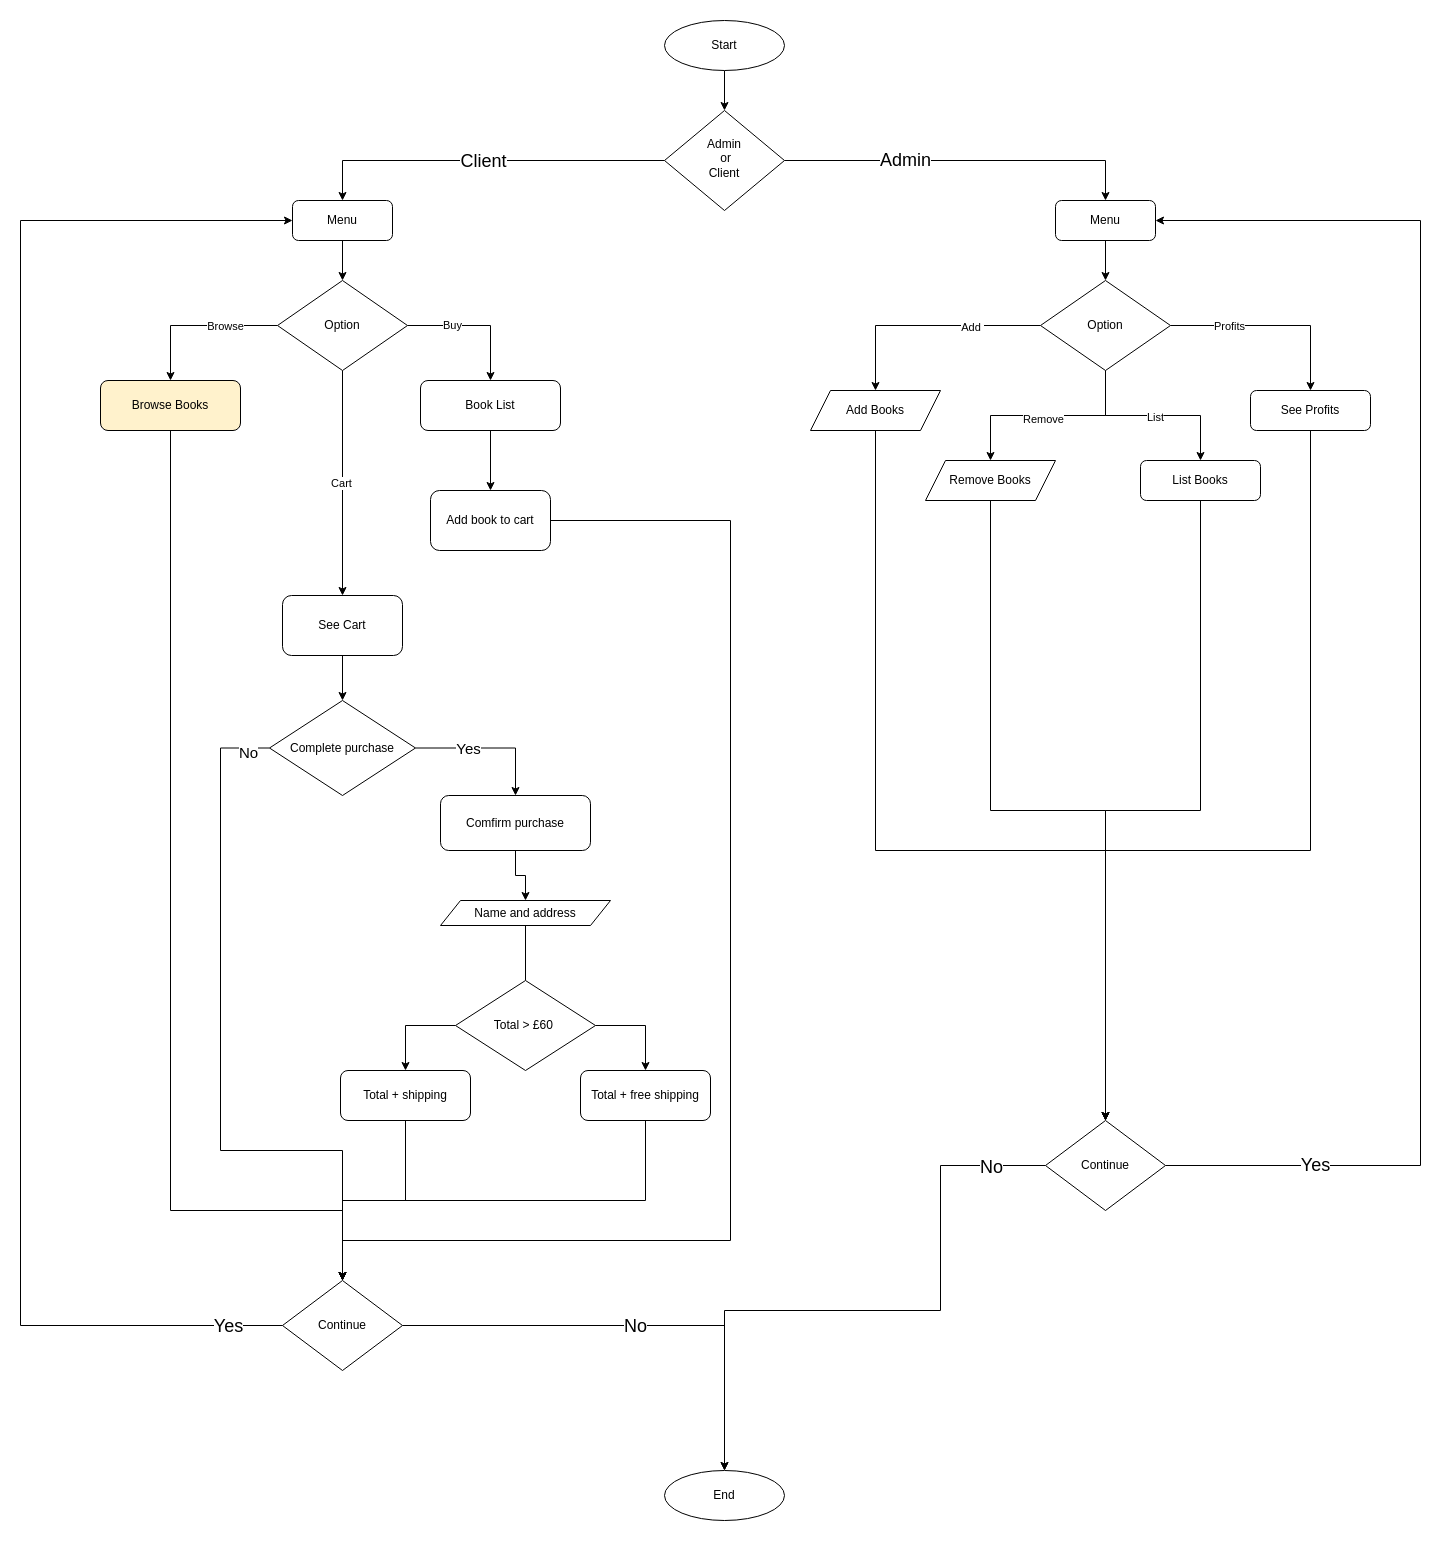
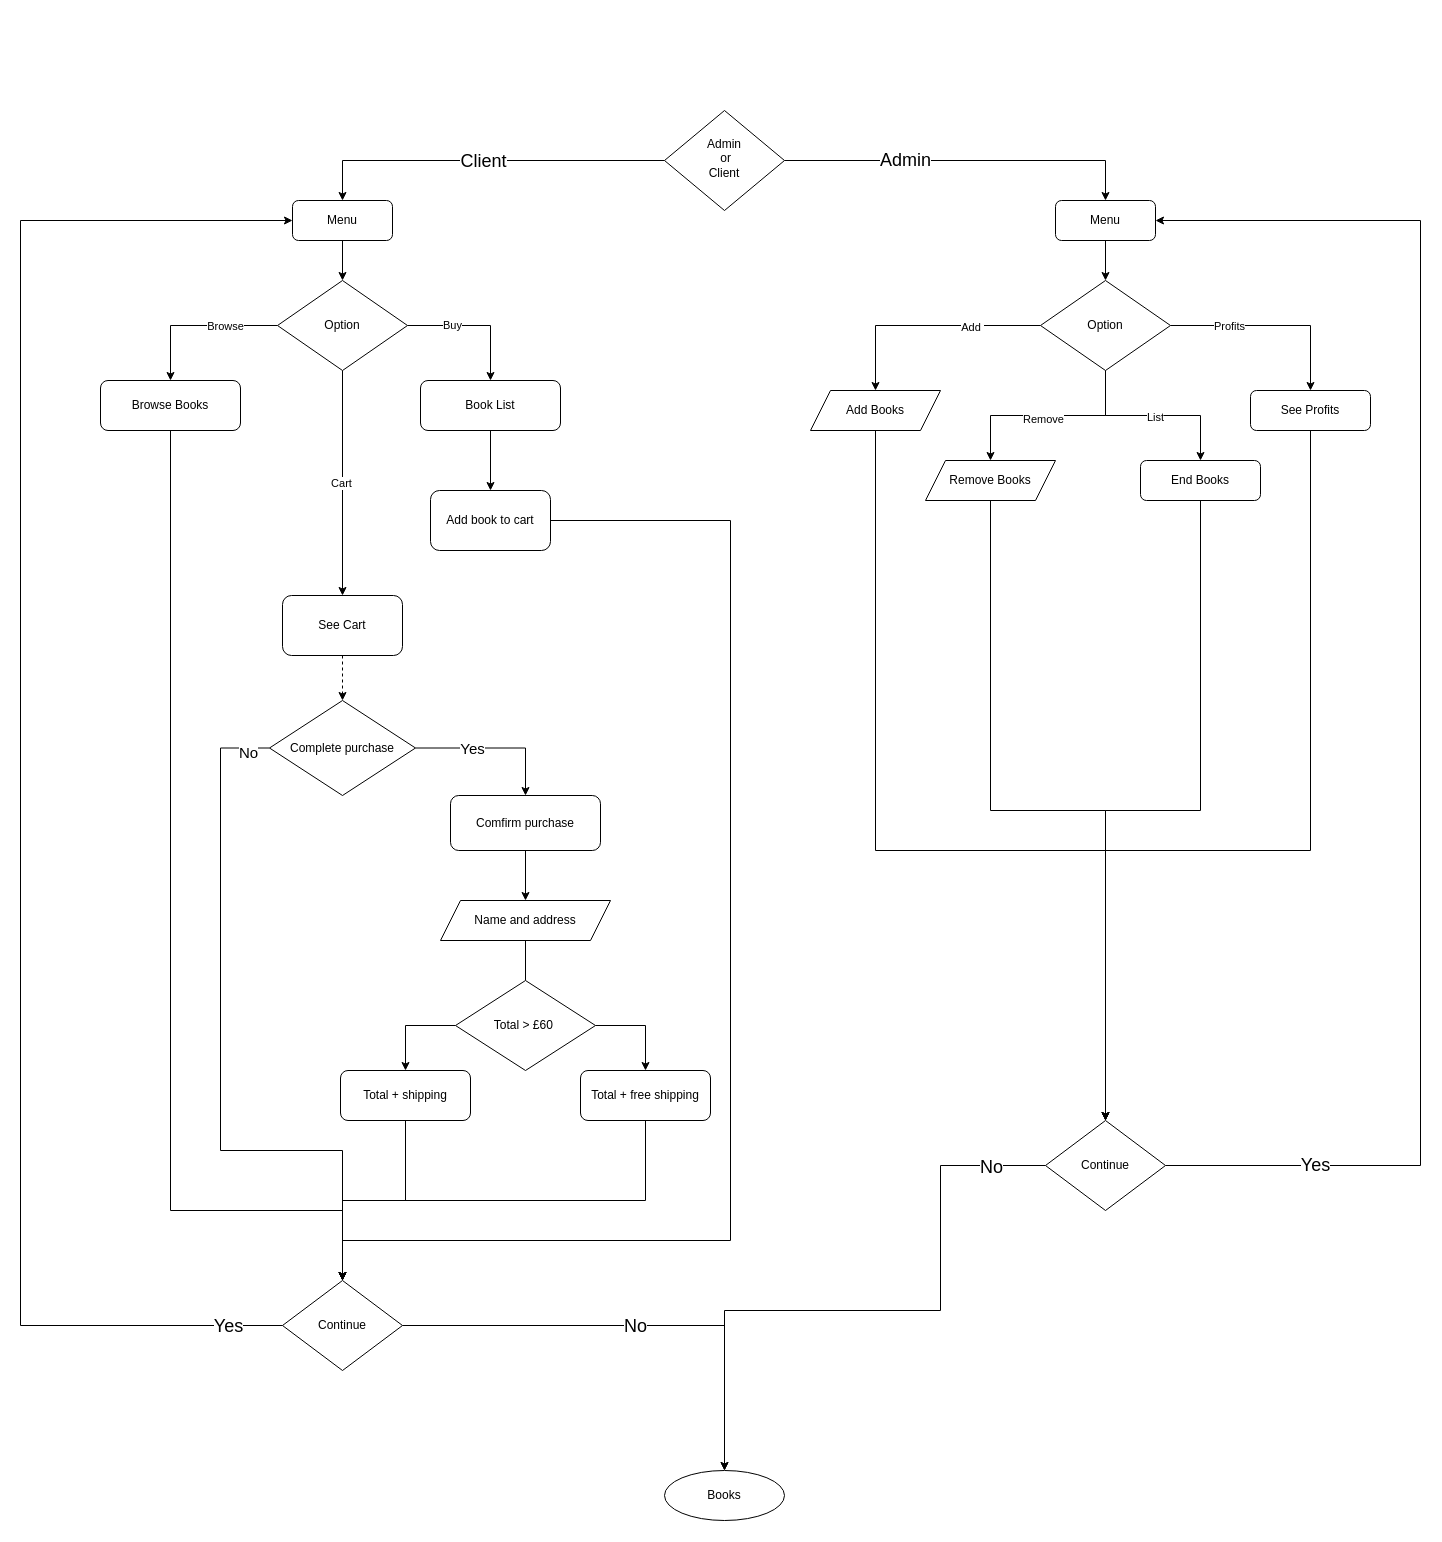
- <mxCell id="8" value="Start" style="ellipse;whiteSpace=wrap;html=1;" vertex="1" parent="1"><mxGeometry x="664" y="20" width="120" height="50" as="geometry" /></mxCell>
- <mxCell id="7" style="edgeStyle=orthogonalEdgeStyle;rounded=0;orthogonalLoop=1;jettySize=auto;html=1;exitX=0.5;exitY=1;exitDx=0;exitDy=0;entryX=0.5;entryY=0;entryDx=0;entryDy=0;" edge="1" parent="1" source="8" target="6"><mxGeometry relative="1" as="geometry" /></mxCell>
- <mxCell id="40" value="Browse Books" style="rounded=1;whiteSpace=wrap;html=1;fillColor=#fff2cc;" vertex="1" parent="1"><mxGeometry x="100" y="380" width="140" height="50" as="geometry" /></mxCell>
+ <mxCell id="40" value="Browse Books" style="rounded=1;whiteSpace=wrap;html=1;" vertex="1" parent="1"><mxGeometry x="100" y="380" width="140" height="50" as="geometry" /></mxCell>
- <mxCell id="44" value="List Books" style="rounded=1;whiteSpace=wrap;html=1;" vertex="1" parent="1"><mxGeometry x="1140" y="460" width="120" height="40" as="geometry" /></mxCell>
+ <mxCell id="44" value="End Books" style="rounded=1;whiteSpace=wrap;html=1;" vertex="1" parent="1"><mxGeometry x="1140" y="460" width="120" height="40" as="geometry" /></mxCell>
- <mxCell id="49" style="edgeStyle=orthogonalEdgeStyle;rounded=0;orthogonalLoop=1;jettySize=auto;html=1;exitX=0.5;exitY=1;exitDx=0;exitDy=0;entryX=0.5;entryY=0;entryDx=0;entryDy=0;" edge="1" parent="1" source="50" target="59"><mxGeometry relative="1" as="geometry" /></mxCell>
+ <mxCell id="49" style="edgeStyle=orthogonalEdgeStyle;rounded=0;orthogonalLoop=1;jettySize=auto;html=1;exitX=0.5;exitY=1;exitDx=0;exitDy=0;entryX=0.5;entryY=0;entryDx=0;entryDy=0;dashed=1;" edge="1" parent="1" source="50" target="59"><mxGeometry relative="1" as="geometry" /></mxCell>
- <mxCell id="61" value="Comfirm purchase" style="rounded=1;whiteSpace=wrap;html=1;" vertex="1" parent="1"><mxGeometry x="440" y="795" width="150" height="55" as="geometry" /></mxCell>
+ <mxCell id="61" value="Comfirm purchase" style="rounded=1;whiteSpace=wrap;html=1;" vertex="1" parent="1"><mxGeometry x="450" y="795" width="150" height="55" as="geometry" /></mxCell>
- <mxCell id="63" value="Name and address" style="shape=parallelogram;perimeter=parallelogramPerimeter;whiteSpace=wrap;html=1;fixedSize=1;" vertex="1" parent="1"><mxGeometry x="440" y="900" width="170" height="25" as="geometry" /></mxCell>
+ <mxCell id="63" value="Name and address" style="shape=parallelogram;perimeter=parallelogramPerimeter;whiteSpace=wrap;html=1;fixedSize=1;" vertex="1" parent="1"><mxGeometry x="440" y="900" width="170" height="40" as="geometry" /></mxCell>
- <mxCell id="29" value="End" style="ellipse;whiteSpace=wrap;html=1;" vertex="1" parent="1"><mxGeometry x="664" y="1470" width="120" height="50" as="geometry" /></mxCell>
+ <mxCell id="29" value="Books" style="ellipse;whiteSpace=wrap;html=1;" vertex="1" parent="1"><mxGeometry x="664" y="1470" width="120" height="50" as="geometry" /></mxCell>
